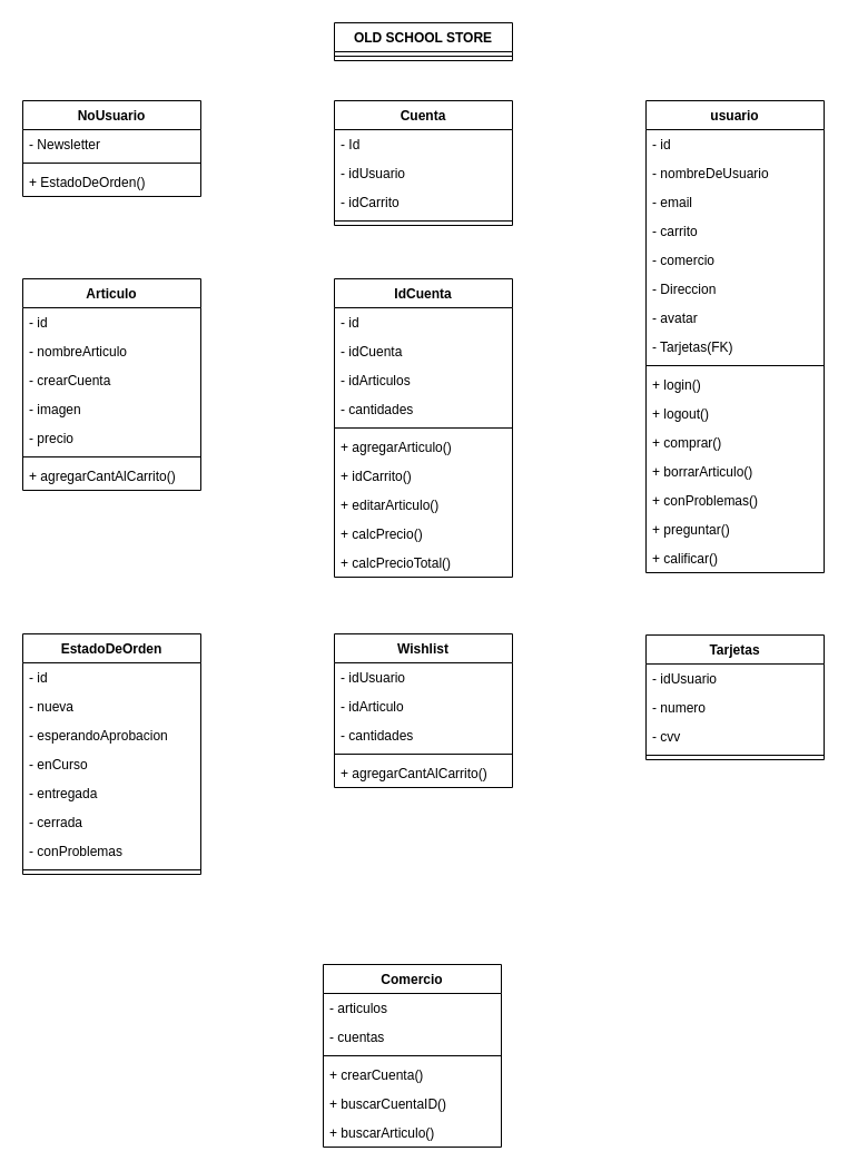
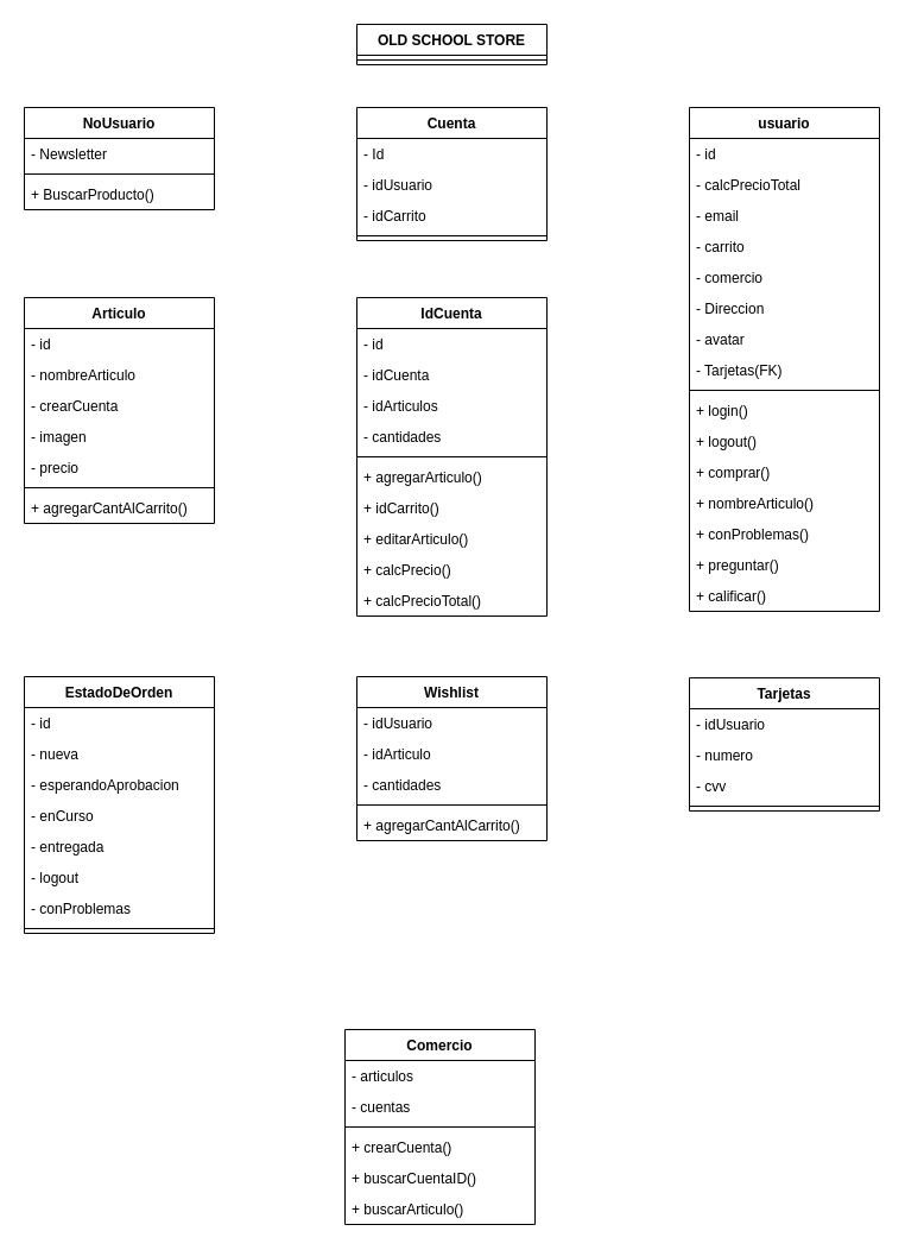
- <mxCell id="16" value="- nombreDeUsuario" style="text;strokeColor=none;fillColor=none;align=left;verticalAlign=top;spacingLeft=4;spacingRight=4;overflow=hidden;rotatable=0;points=[[0,0.5],[1,0.5]];portConstraint=eastwest;" vertex="1" parent="14"><mxGeometry y="52" width="160" height="26" as="geometry" /></mxCell>
+ <mxCell id="16" value="- calcPrecioTotal" style="text;strokeColor=none;fillColor=none;align=left;verticalAlign=top;spacingLeft=4;spacingRight=4;overflow=hidden;rotatable=0;points=[[0,0.5],[1,0.5]];portConstraint=eastwest;" vertex="1" parent="14"><mxGeometry y="52" width="160" height="26" as="geometry" /></mxCell>
- <mxCell id="53" value="+ EstadoDeOrden()" style="text;strokeColor=none;fillColor=none;align=left;verticalAlign=top;spacingLeft=4;spacingRight=4;overflow=hidden;rotatable=0;points=[[0,0.5],[1,0.5]];portConstraint=eastwest;" vertex="1" parent="50"><mxGeometry y="60" width="160" height="26" as="geometry" /></mxCell>
+ <mxCell id="53" value="+ BuscarProducto()" style="text;strokeColor=none;fillColor=none;align=left;verticalAlign=top;spacingLeft=4;spacingRight=4;overflow=hidden;rotatable=0;points=[[0,0.5],[1,0.5]];portConstraint=eastwest;" vertex="1" parent="50"><mxGeometry y="60" width="160" height="26" as="geometry" /></mxCell>
- <mxCell id="27" value="+ borrarArticulo()" style="text;strokeColor=none;fillColor=none;align=left;verticalAlign=top;spacingLeft=4;spacingRight=4;overflow=hidden;rotatable=0;points=[[0,0.5],[1,0.5]];portConstraint=eastwest;" vertex="1" parent="14"><mxGeometry y="320" width="160" height="26" as="geometry" /></mxCell>
+ <mxCell id="27" value="+ nombreArticulo()" style="text;strokeColor=none;fillColor=none;align=left;verticalAlign=top;spacingLeft=4;spacingRight=4;overflow=hidden;rotatable=0;points=[[0,0.5],[1,0.5]];portConstraint=eastwest;" vertex="1" parent="14"><mxGeometry y="320" width="160" height="26" as="geometry" /></mxCell>
- <mxCell id="73" value="- cerrada" style="text;strokeColor=none;fillColor=none;align=left;verticalAlign=top;spacingLeft=4;spacingRight=4;overflow=hidden;rotatable=0;points=[[0,0.5],[1,0.5]];portConstraint=eastwest;" vertex="1" parent="67"><mxGeometry y="156" width="160" height="26" as="geometry" /></mxCell>
+ <mxCell id="73" value="- logout" style="text;strokeColor=none;fillColor=none;align=left;verticalAlign=top;spacingLeft=4;spacingRight=4;overflow=hidden;rotatable=0;points=[[0,0.5],[1,0.5]];portConstraint=eastwest;" vertex="1" parent="67"><mxGeometry y="156" width="160" height="26" as="geometry" /></mxCell>
